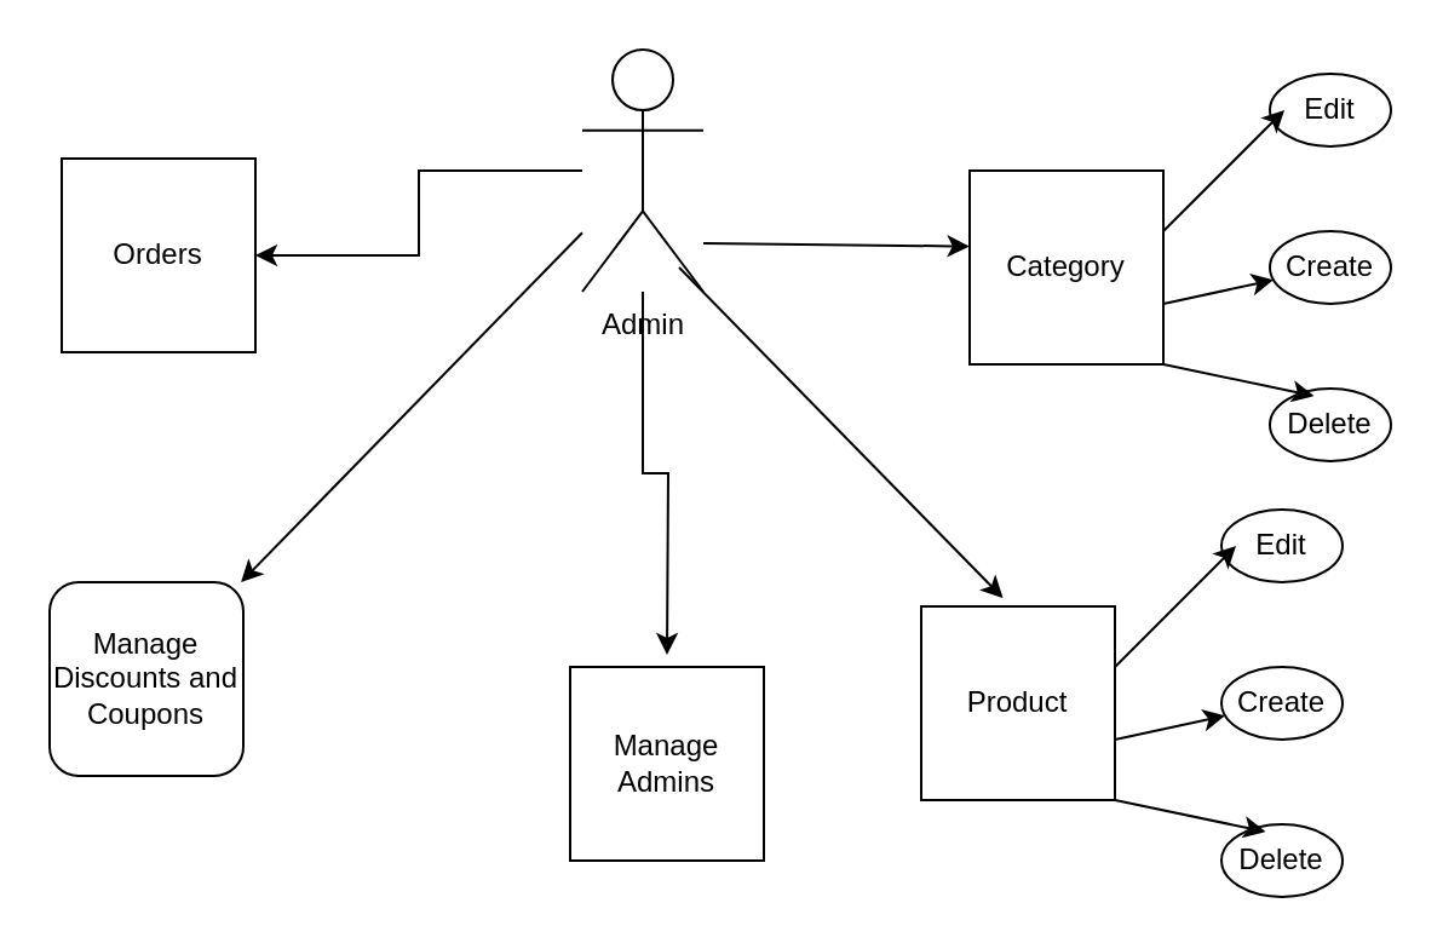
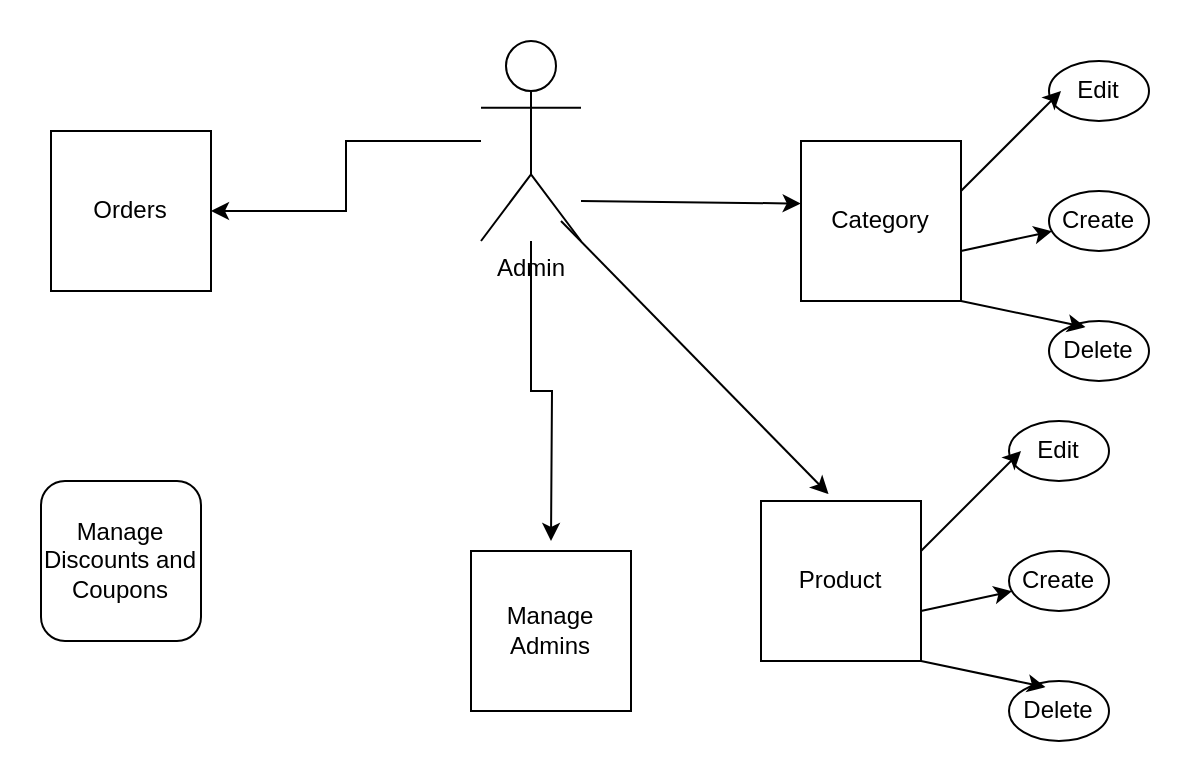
- <mxCell id="23" value="" style="endArrow=classic;html=1;rounded=0;" parent="1" target="22" edge="1" source="4"><mxGeometry width="50" height="50" relative="1" as="geometry"><mxPoint x="265" y="110" as="sourcePoint" /><mxPoint x="315" y="60" as="targetPoint" /></mxGeometry></mxCell>
